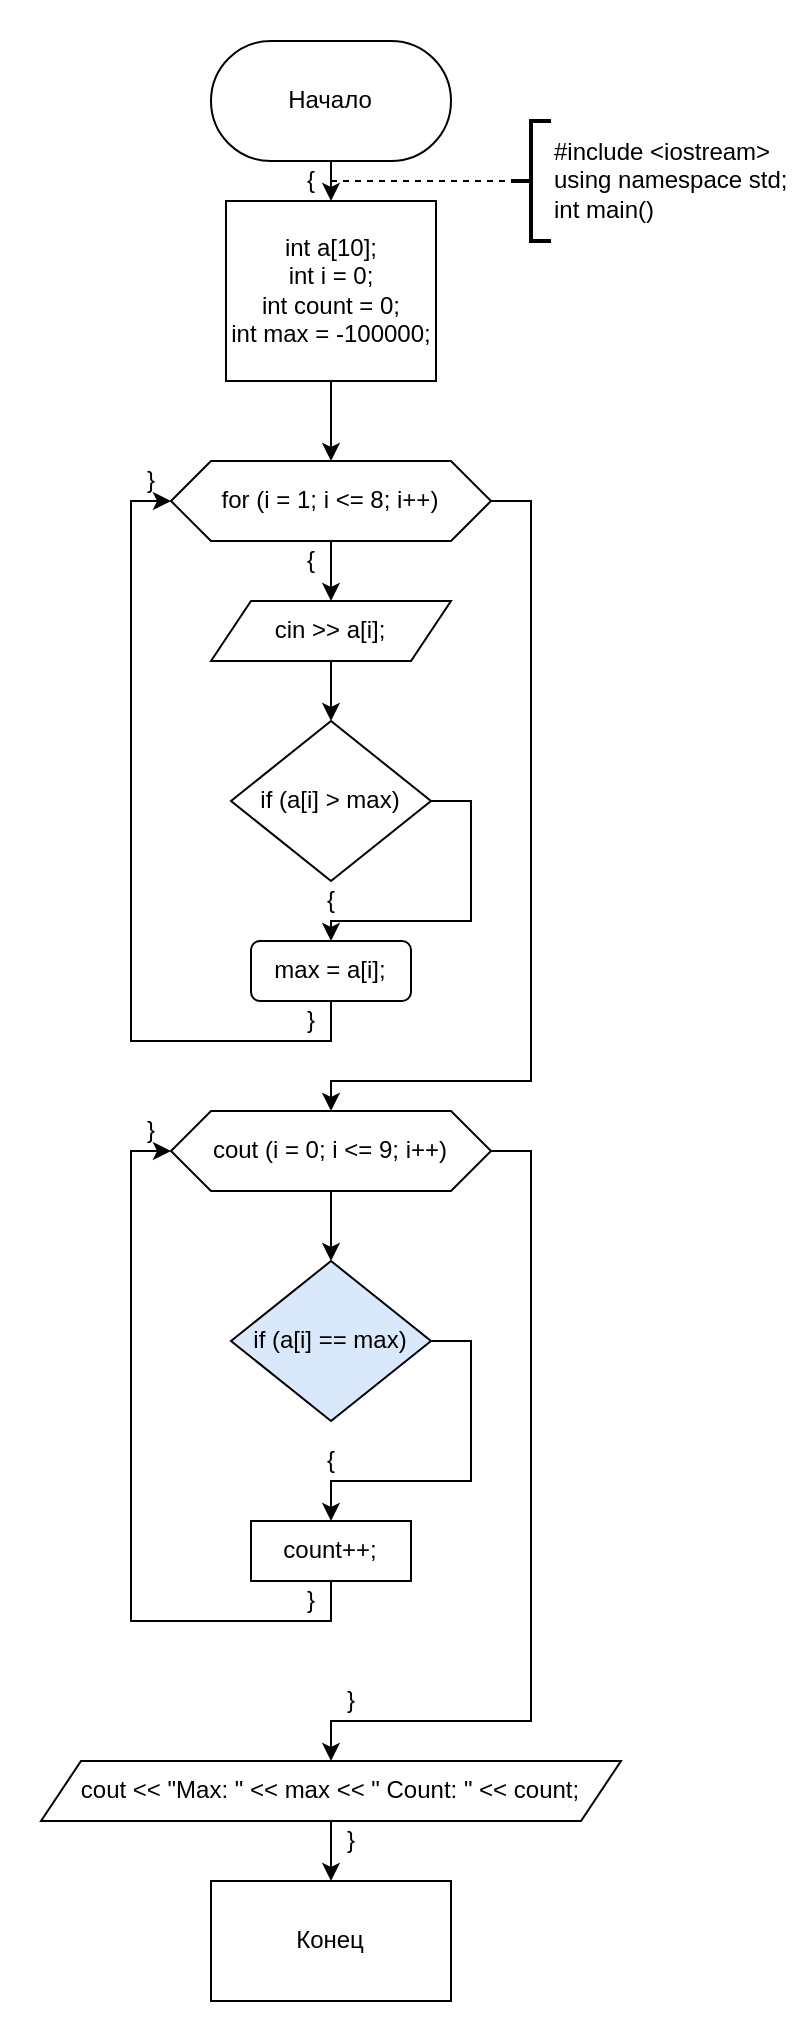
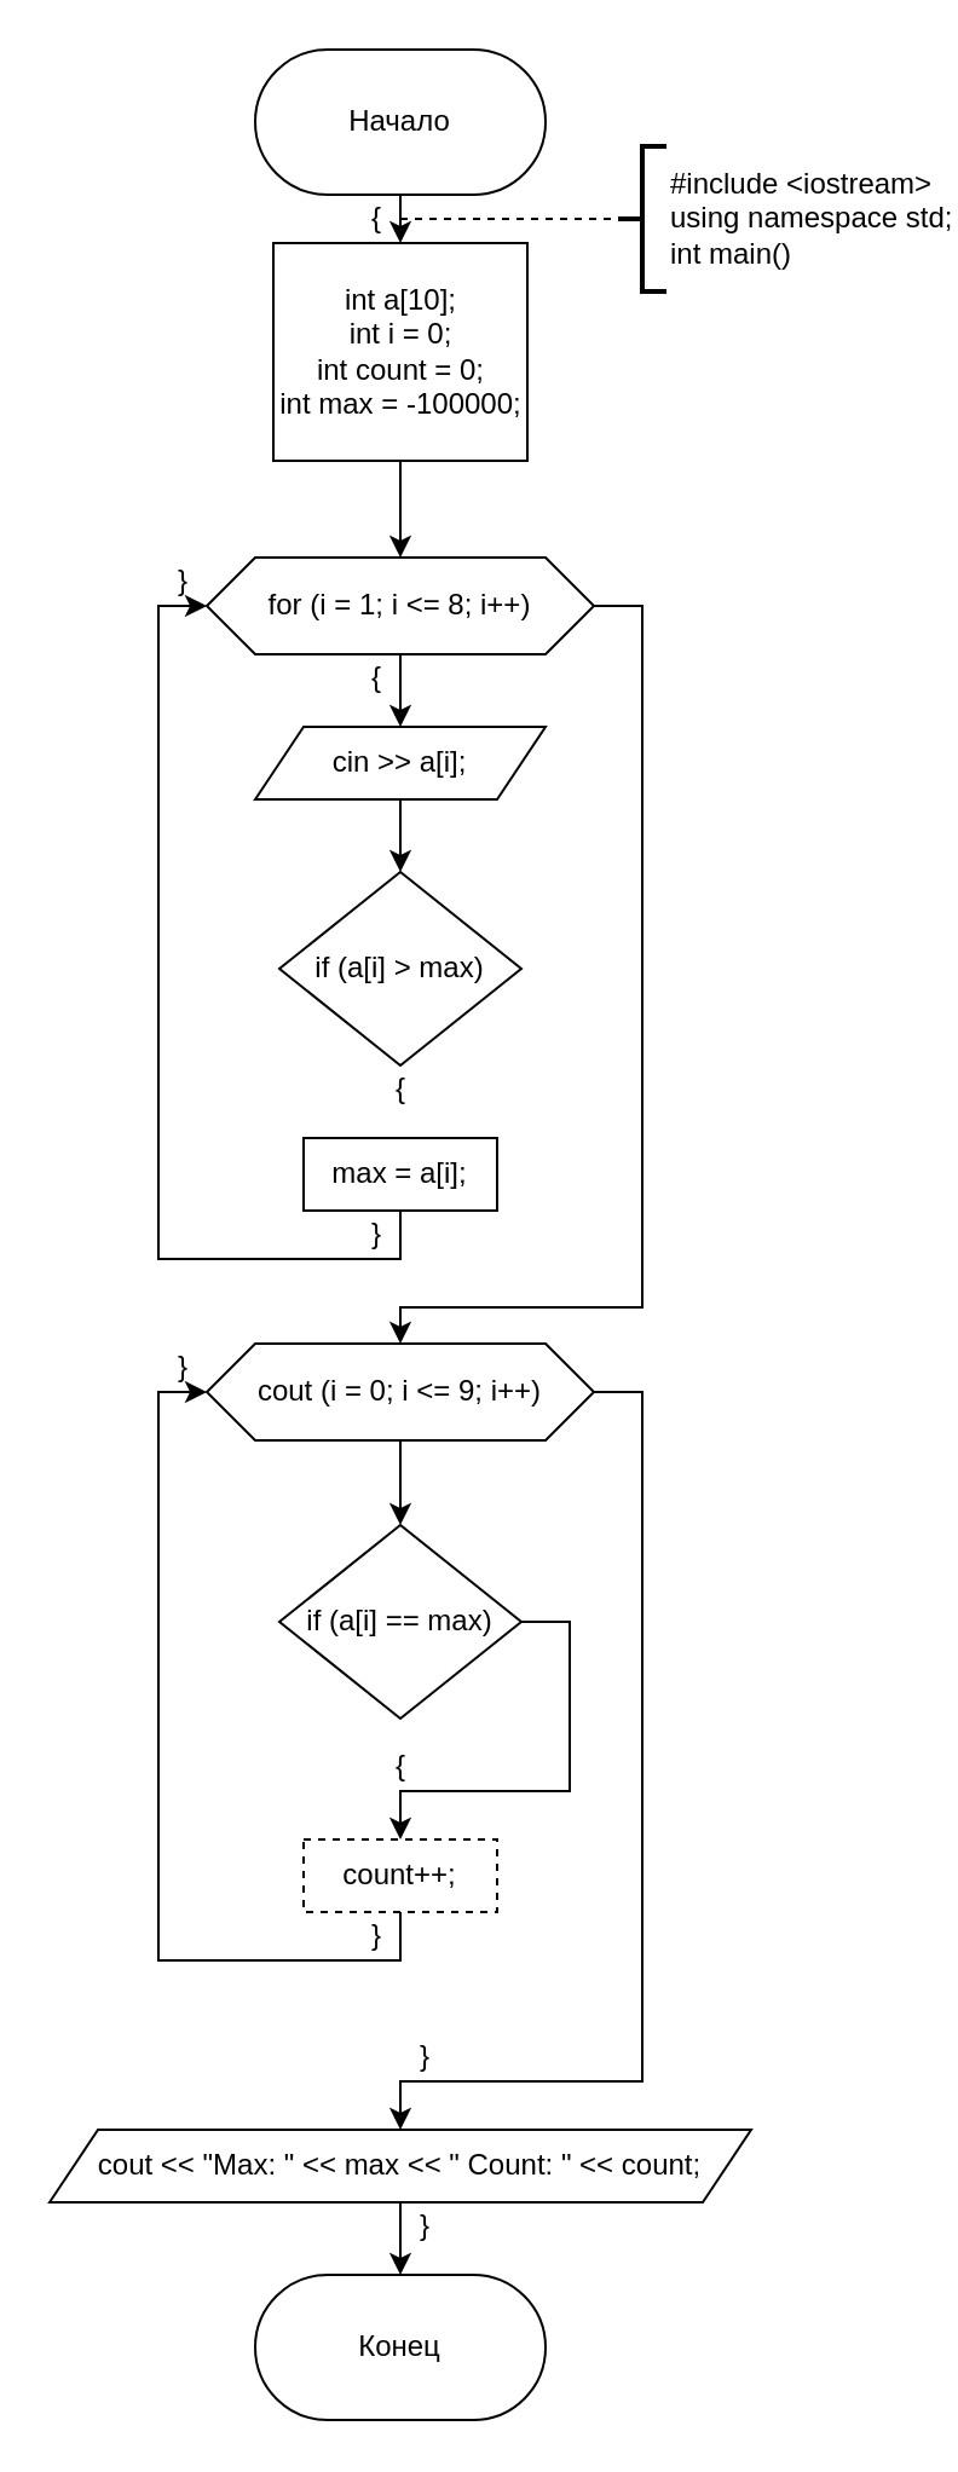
- <mxCell id="18" style="edgeStyle=orthogonalEdgeStyle;rounded=0;orthogonalLoop=1;jettySize=auto;html=1;exitX=1;exitY=0.5;exitDx=0;exitDy=0;entryX=0.5;entryY=0;entryDx=0;entryDy=0;" edge="1" parent="1" source="19" target="21"><mxGeometry relative="1" as="geometry" /></mxCell>
- <mxCell id="21" value="max = a[i];" style="whiteSpace=wrap;html=1;rounded=1;" vertex="1" parent="1"><mxGeometry x="125" y="470" width="80" height="30" as="geometry" /></mxCell>
+ <mxCell id="21" value="max = a[i];" style="rounded=0;whiteSpace=wrap;html=1;" vertex="1" parent="1"><mxGeometry x="125" y="470" width="80" height="30" as="geometry" /></mxCell>
- <mxCell id="30" value="if (a[i] == max)" style="rhombus;whiteSpace=wrap;html=1;fillColor=#dae8fc;" vertex="1" parent="1"><mxGeometry x="115" y="630" width="100" height="80" as="geometry" /></mxCell>
+ <mxCell id="30" value="if (a[i] == max)" style="rhombus;whiteSpace=wrap;html=1;" vertex="1" parent="1"><mxGeometry x="115" y="630" width="100" height="80" as="geometry" /></mxCell>
- <mxCell id="32" value="count++;" style="rounded=0;whiteSpace=wrap;html=1;" vertex="1" parent="1"><mxGeometry x="125" y="760" width="80" height="30" as="geometry" /></mxCell>
+ <mxCell id="32" value="count++;" style="rounded=0;whiteSpace=wrap;html=1;dashed=1;" vertex="1" parent="1"><mxGeometry x="125" y="760" width="80" height="30" as="geometry" /></mxCell>
- <mxCell id="4" value="Конец" style="whiteSpace=wrap;html=1;arcSize=50;rounded=0;" vertex="1" parent="1"><mxGeometry x="105" y="940" width="120" height="60" as="geometry" /></mxCell>
+ <mxCell id="4" value="Конец" style="rounded=1;whiteSpace=wrap;html=1;arcSize=50;" vertex="1" parent="1"><mxGeometry x="105" y="940" width="120" height="60" as="geometry" /></mxCell>
